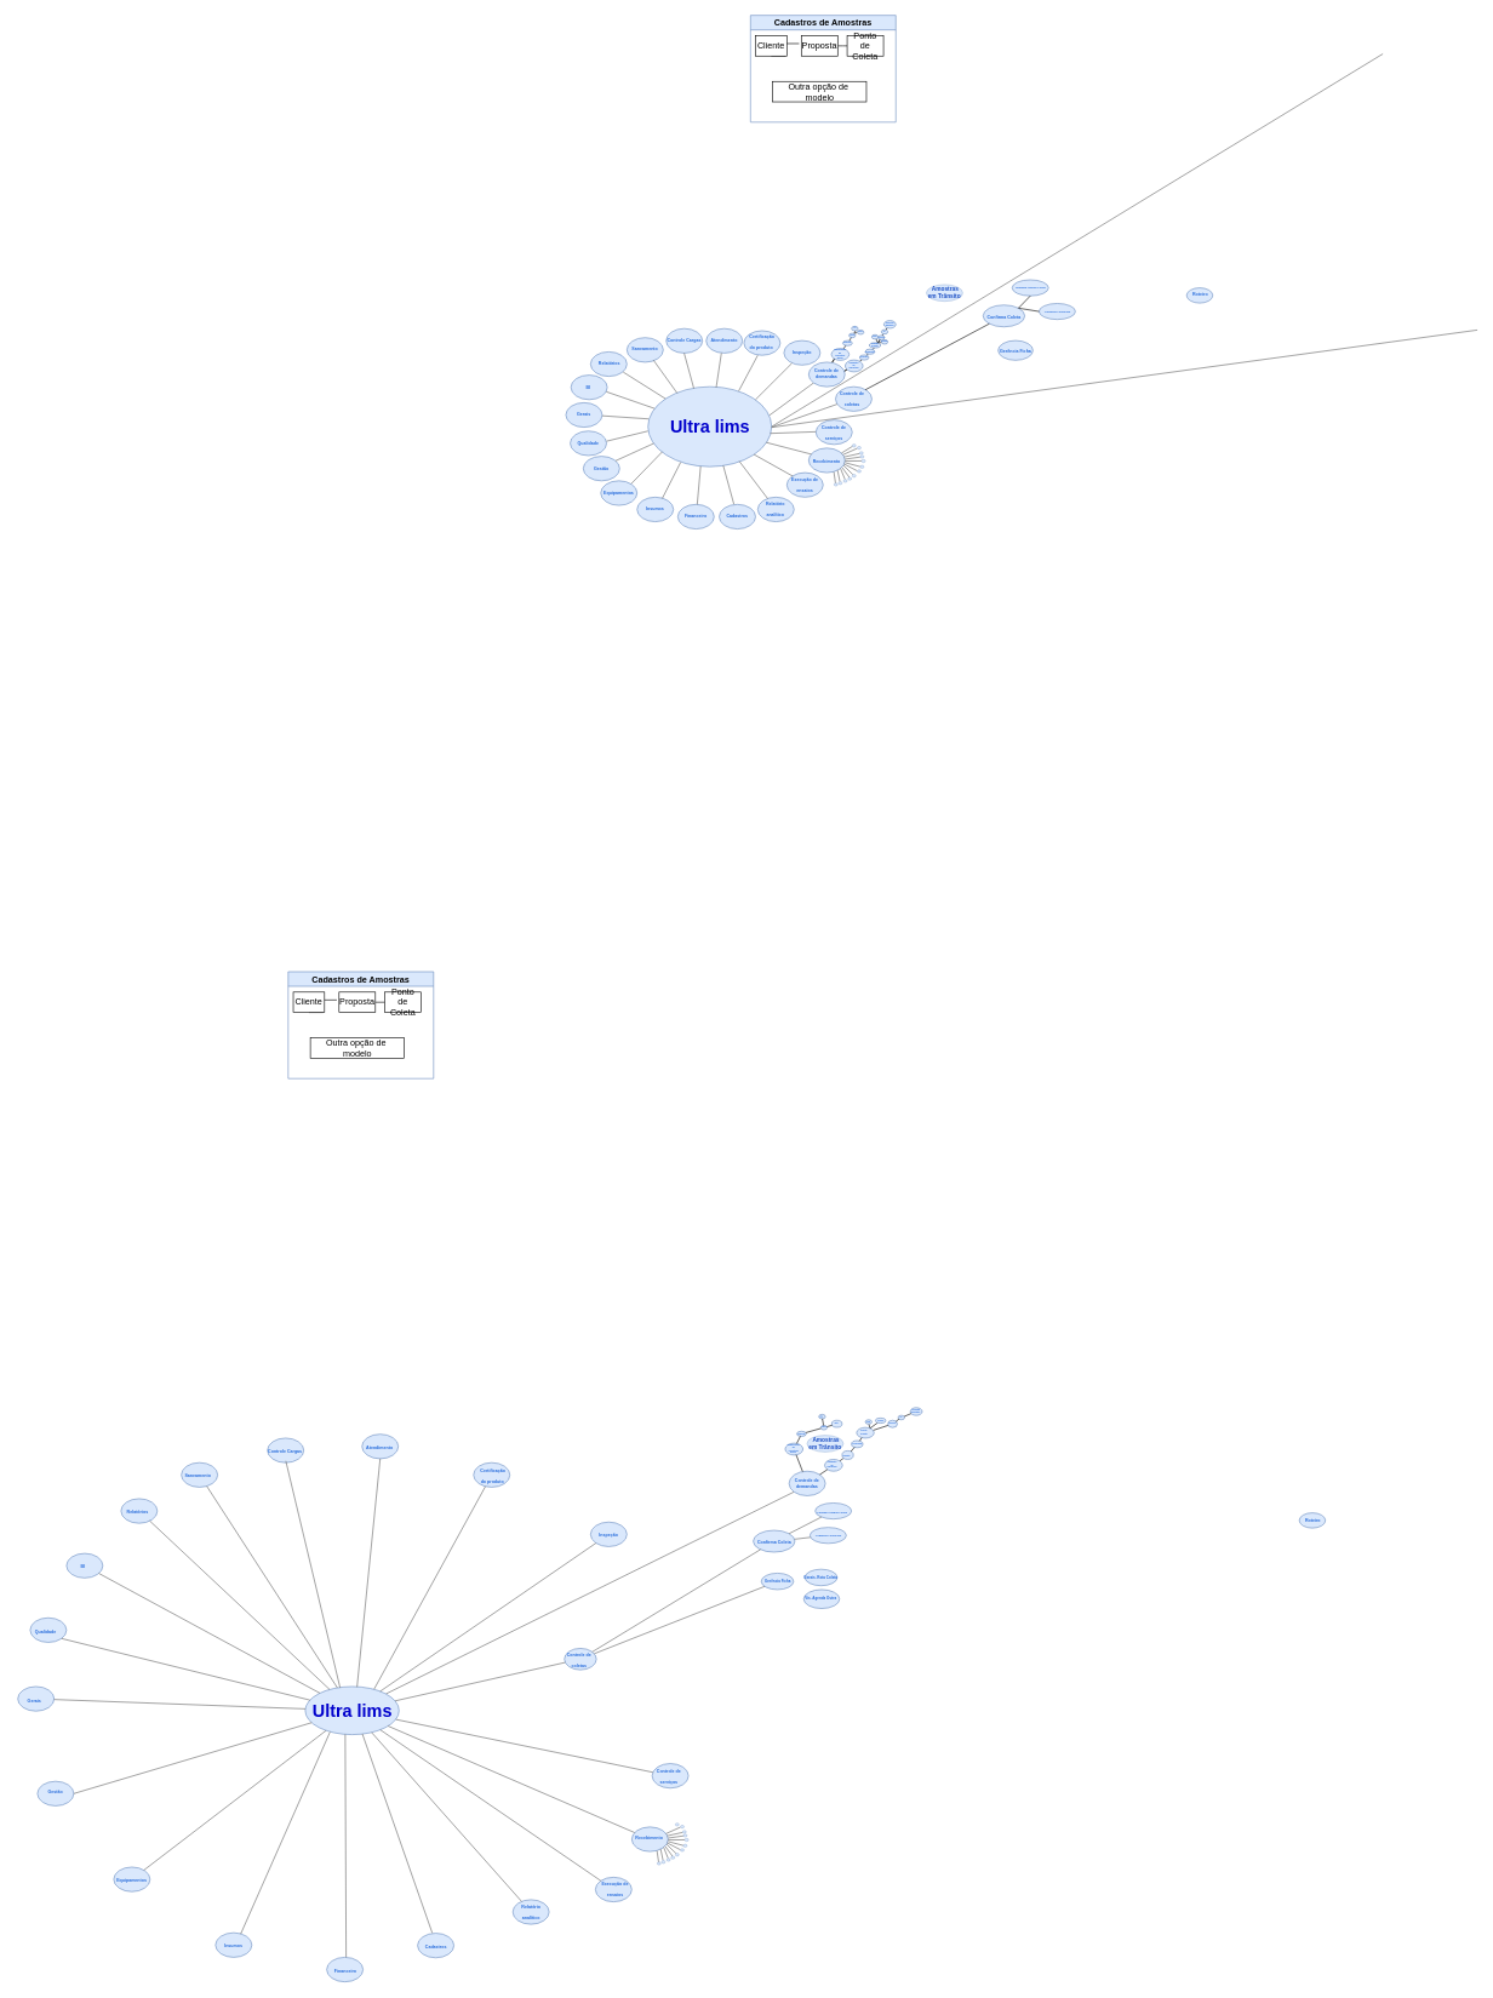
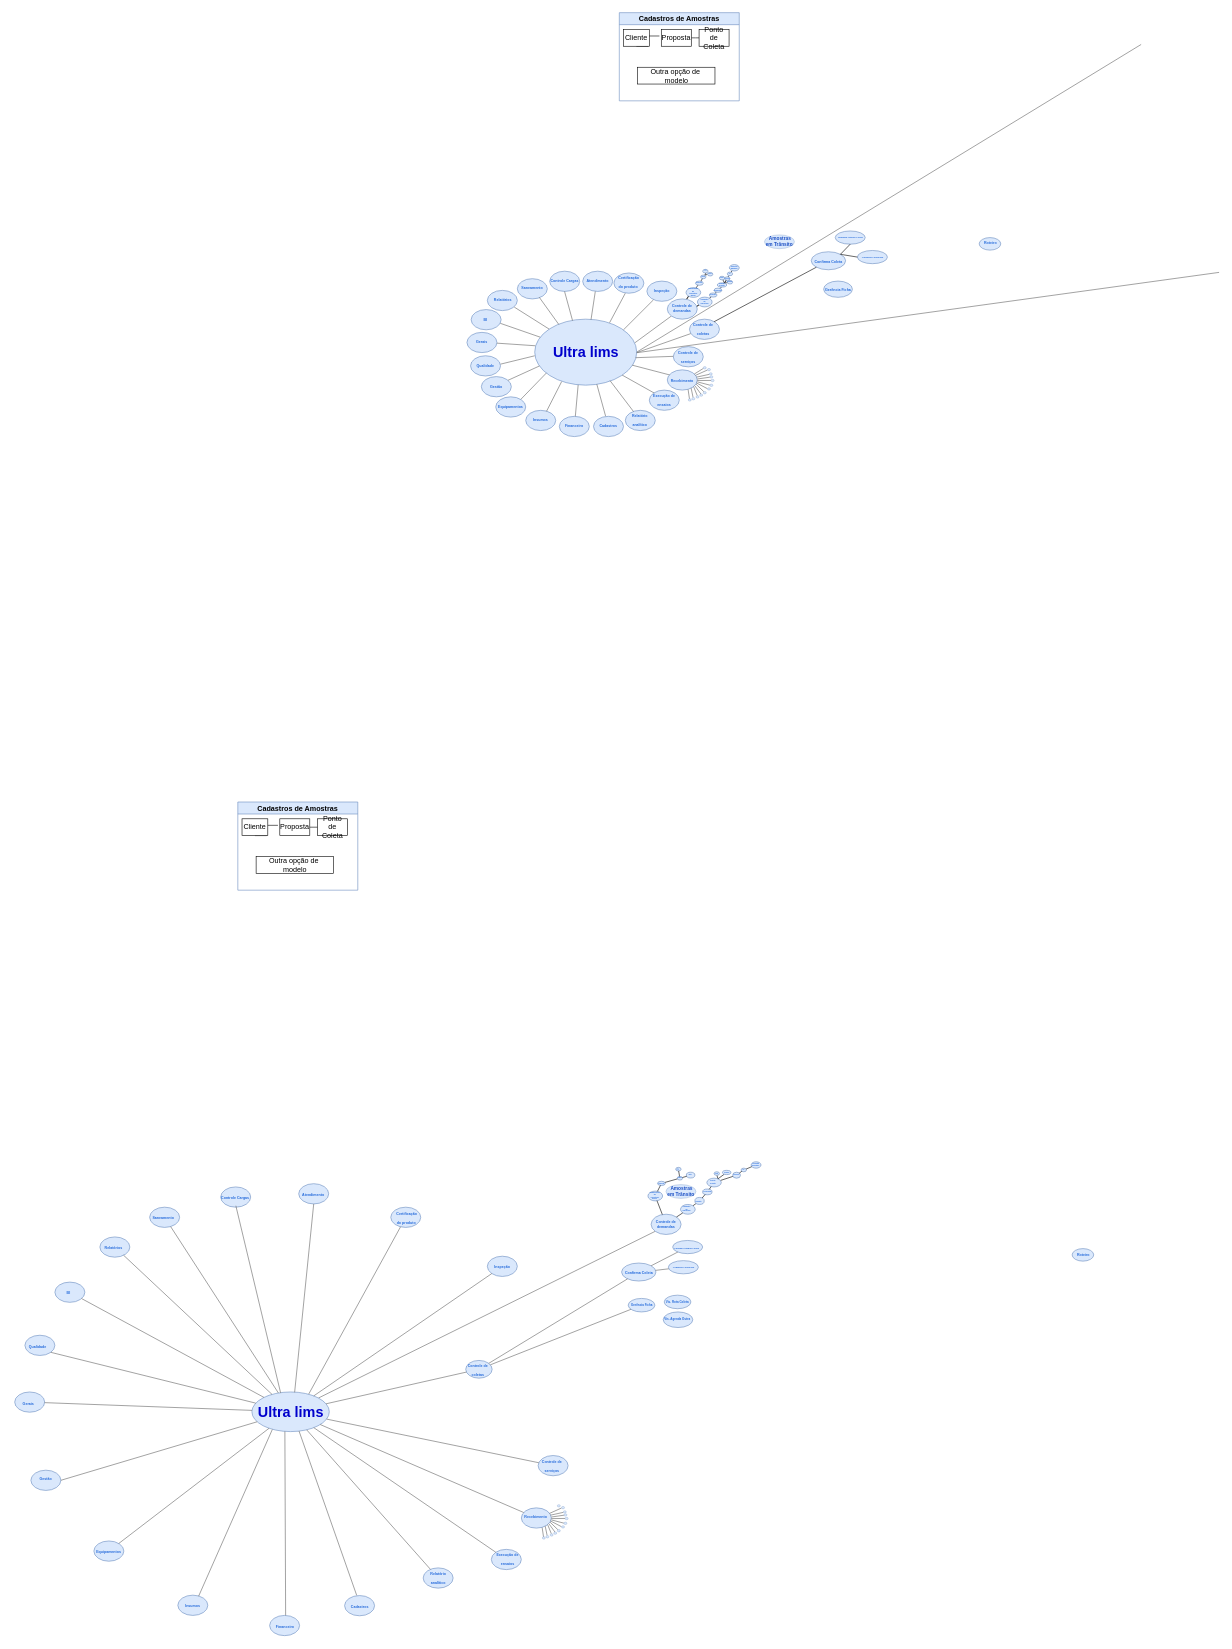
- <mxCell id="306" value="&lt;font color=&quot;#246adb&quot;&gt;&lt;span style=&quot;font-size: 5px;&quot;&gt;&lt;b&gt;Gerais. Rota&amp;nbsp;&lt;/b&gt;&lt;/span&gt;&lt;/font&gt;&lt;b style=&quot;font-size: 5px; color: rgb(36, 106, 219); background-color: initial;&quot;&gt;Coleta&lt;/b&gt;" style="text;strokeColor=none;fillColor=none;html=1;verticalAlign=middle;align=center;whiteSpace=wrap;" parent="1" vertex="1"><mxGeometry x="1100.24" y="2158.21" width="58" height="18.52" as="geometry" /></mxCell>
+ <mxCell id="306" value="&lt;font color=&quot;#246adb&quot;&gt;&lt;span style=&quot;font-size: 5px;&quot;&gt;&lt;b&gt;Vis. Rota&amp;nbsp;&lt;/b&gt;&lt;/span&gt;&lt;/font&gt;&lt;b style=&quot;font-size: 5px; color: rgb(36, 106, 219); background-color: initial;&quot;&gt;Coleta&lt;/b&gt;" style="text;strokeColor=none;fillColor=none;html=1;verticalAlign=middle;align=center;whiteSpace=wrap;" parent="1" vertex="1"><mxGeometry x="1100.24" y="2158.21" width="58" height="18.52" as="geometry" /></mxCell>
